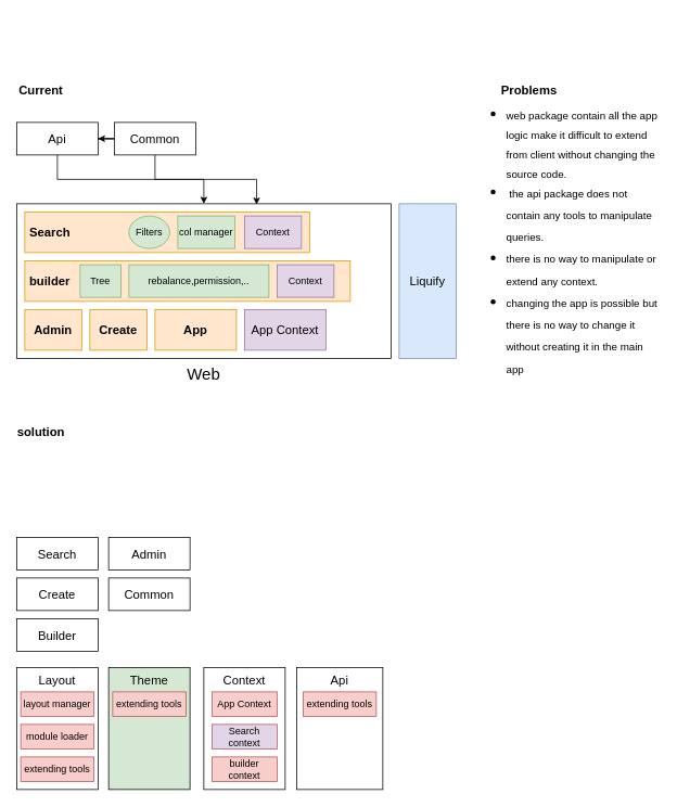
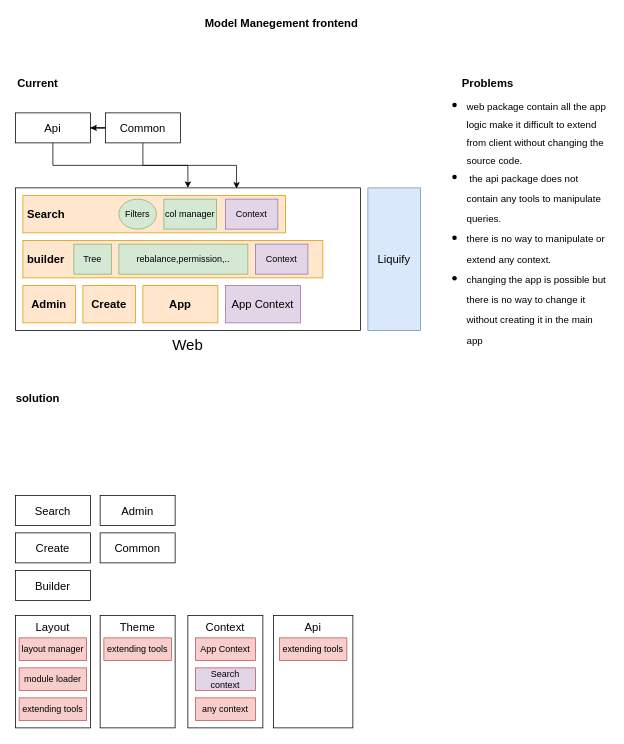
+ <mxCell id="2" value="Model Manegement frontend" style="text;html=1;strokeColor=none;fillColor=none;align=center;verticalAlign=middle;whiteSpace=wrap;rounded=0;fontStyle=1;fontSize=15;" vertex="1" parent="1"><mxGeometry x="260" y="20" width="230" height="20" as="geometry" /></mxCell>
- <mxCell id="34" value="&lt;font color=&quot;#000000&quot;&gt;Theme&lt;/font&gt;" style="rounded=0;whiteSpace=wrap;html=1;fontSize=15;fontColor=#FF0000;verticalAlign=top;fillColor=#d5e8d4;" vertex="1" parent="1"><mxGeometry x="133" y="820" width="100" height="150" as="geometry" /></mxCell>
+ <mxCell id="34" value="&lt;font color=&quot;#000000&quot;&gt;Theme&lt;/font&gt;" style="rounded=0;whiteSpace=wrap;html=1;fontSize=15;fontColor=#FF0000;verticalAlign=top;" vertex="1" parent="1"><mxGeometry x="133" y="820" width="100" height="150" as="geometry" /></mxCell>
- <mxCell id="38" value="builder context" style="rounded=0;whiteSpace=wrap;html=1;fontSize=12;align=center;fillColor=#f8cecc;strokeColor=#b85450;" vertex="1" parent="1"><mxGeometry x="260" y="930" width="80" height="30" as="geometry" /></mxCell>
+ <mxCell id="38" value="any context" style="rounded=0;whiteSpace=wrap;html=1;fontSize=12;align=center;fillColor=#f8cecc;strokeColor=#b85450;" vertex="1" parent="1"><mxGeometry x="260" y="930" width="80" height="30" as="geometry" /></mxCell>
